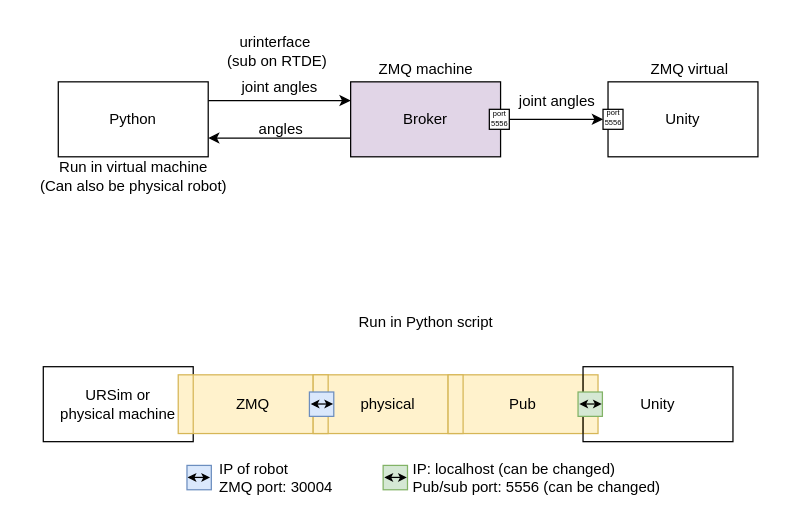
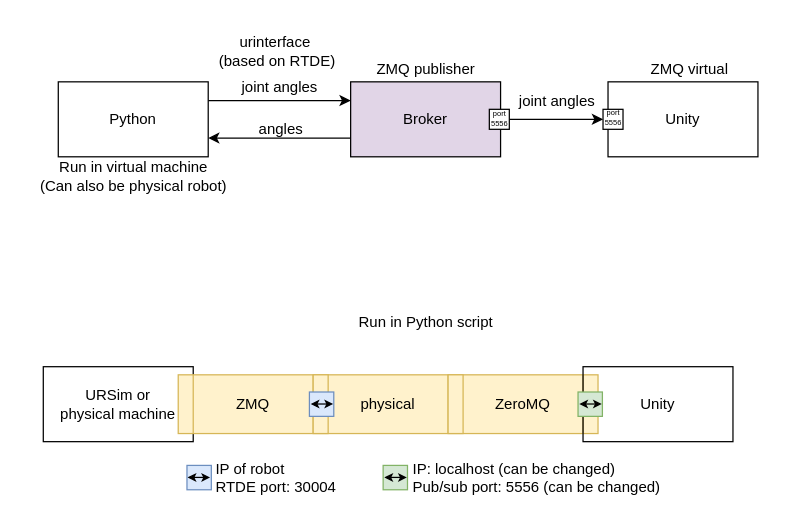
- <mxCell id="24" value="&lt;div&gt;urinterface&amp;nbsp;&lt;/div&gt;&lt;div&gt;(sub on RTDE)&lt;/div&gt;" style="text;html=1;align=center;verticalAlign=middle;resizable=0;points=[];autosize=1;strokeColor=none;fillColor=none;" vertex="1" parent="1"><mxGeometry x="164" y="20" width="114" height="41" as="geometry" /></mxCell>
+ <mxCell id="24" value="&lt;div&gt;urinterface&amp;nbsp;&lt;/div&gt;&lt;div&gt;(based on RTDE)&lt;/div&gt;" style="text;html=1;align=center;verticalAlign=middle;resizable=0;points=[];autosize=1;strokeColor=none;fillColor=none;" vertex="1" parent="1"><mxGeometry x="164" y="20" width="114" height="41" as="geometry" /></mxCell>
- <mxCell id="26" value="ZMQ machine" style="text;html=1;align=center;verticalAlign=middle;resizable=0;points=[];autosize=1;strokeColor=none;fillColor=none;" vertex="1" parent="1"><mxGeometry x="291" y="42" width="98" height="26" as="geometry" /></mxCell>
+ <mxCell id="26" value="ZMQ publisher" style="text;html=1;align=center;verticalAlign=middle;resizable=0;points=[];autosize=1;strokeColor=none;fillColor=none;" vertex="1" parent="1"><mxGeometry x="291" y="42" width="98" height="26" as="geometry" /></mxCell>
- <mxCell id="5" value="Pub" style="shape=process;whiteSpace=wrap;html=1;backgroundOutline=1;fillColor=#fff2cc;strokeColor=#d6b656;" vertex="1" parent="1"><mxGeometry x="358" y="299.5" width="120" height="47" as="geometry" /></mxCell>
+ <mxCell id="5" value="ZeroMQ" style="shape=process;whiteSpace=wrap;html=1;backgroundOutline=1;fillColor=#fff2cc;strokeColor=#d6b656;" vertex="1" parent="1"><mxGeometry x="358" y="299.5" width="120" height="47" as="geometry" /></mxCell>
- <mxCell id="13" value="&lt;div style=&quot;text-align: left;&quot;&gt;&lt;span style=&quot;background-color: initial;&quot;&gt;IP of robot&lt;/span&gt;&lt;/div&gt;&lt;div style=&quot;text-align: left;&quot;&gt;&lt;span style=&quot;background-color: initial;&quot;&gt;ZMQ port: 30004&lt;/span&gt;&lt;/div&gt;" style="text;html=1;align=center;verticalAlign=middle;resizable=0;points=[];autosize=1;strokeColor=none;fillColor=none;" vertex="1" parent="1"><mxGeometry x="162" y="361.25" width="115" height="41" as="geometry" /></mxCell>
+ <mxCell id="13" value="&lt;div style=&quot;text-align: left;&quot;&gt;&lt;span style=&quot;background-color: initial;&quot;&gt;IP of robot&lt;/span&gt;&lt;/div&gt;&lt;div style=&quot;text-align: left;&quot;&gt;&lt;span style=&quot;background-color: initial;&quot;&gt;RTDE port: 30004&lt;/span&gt;&lt;/div&gt;" style="text;html=1;align=center;verticalAlign=middle;resizable=0;points=[];autosize=1;strokeColor=none;fillColor=none;" vertex="1" parent="1"><mxGeometry x="162" y="361.25" width="115" height="41" as="geometry" /></mxCell>
